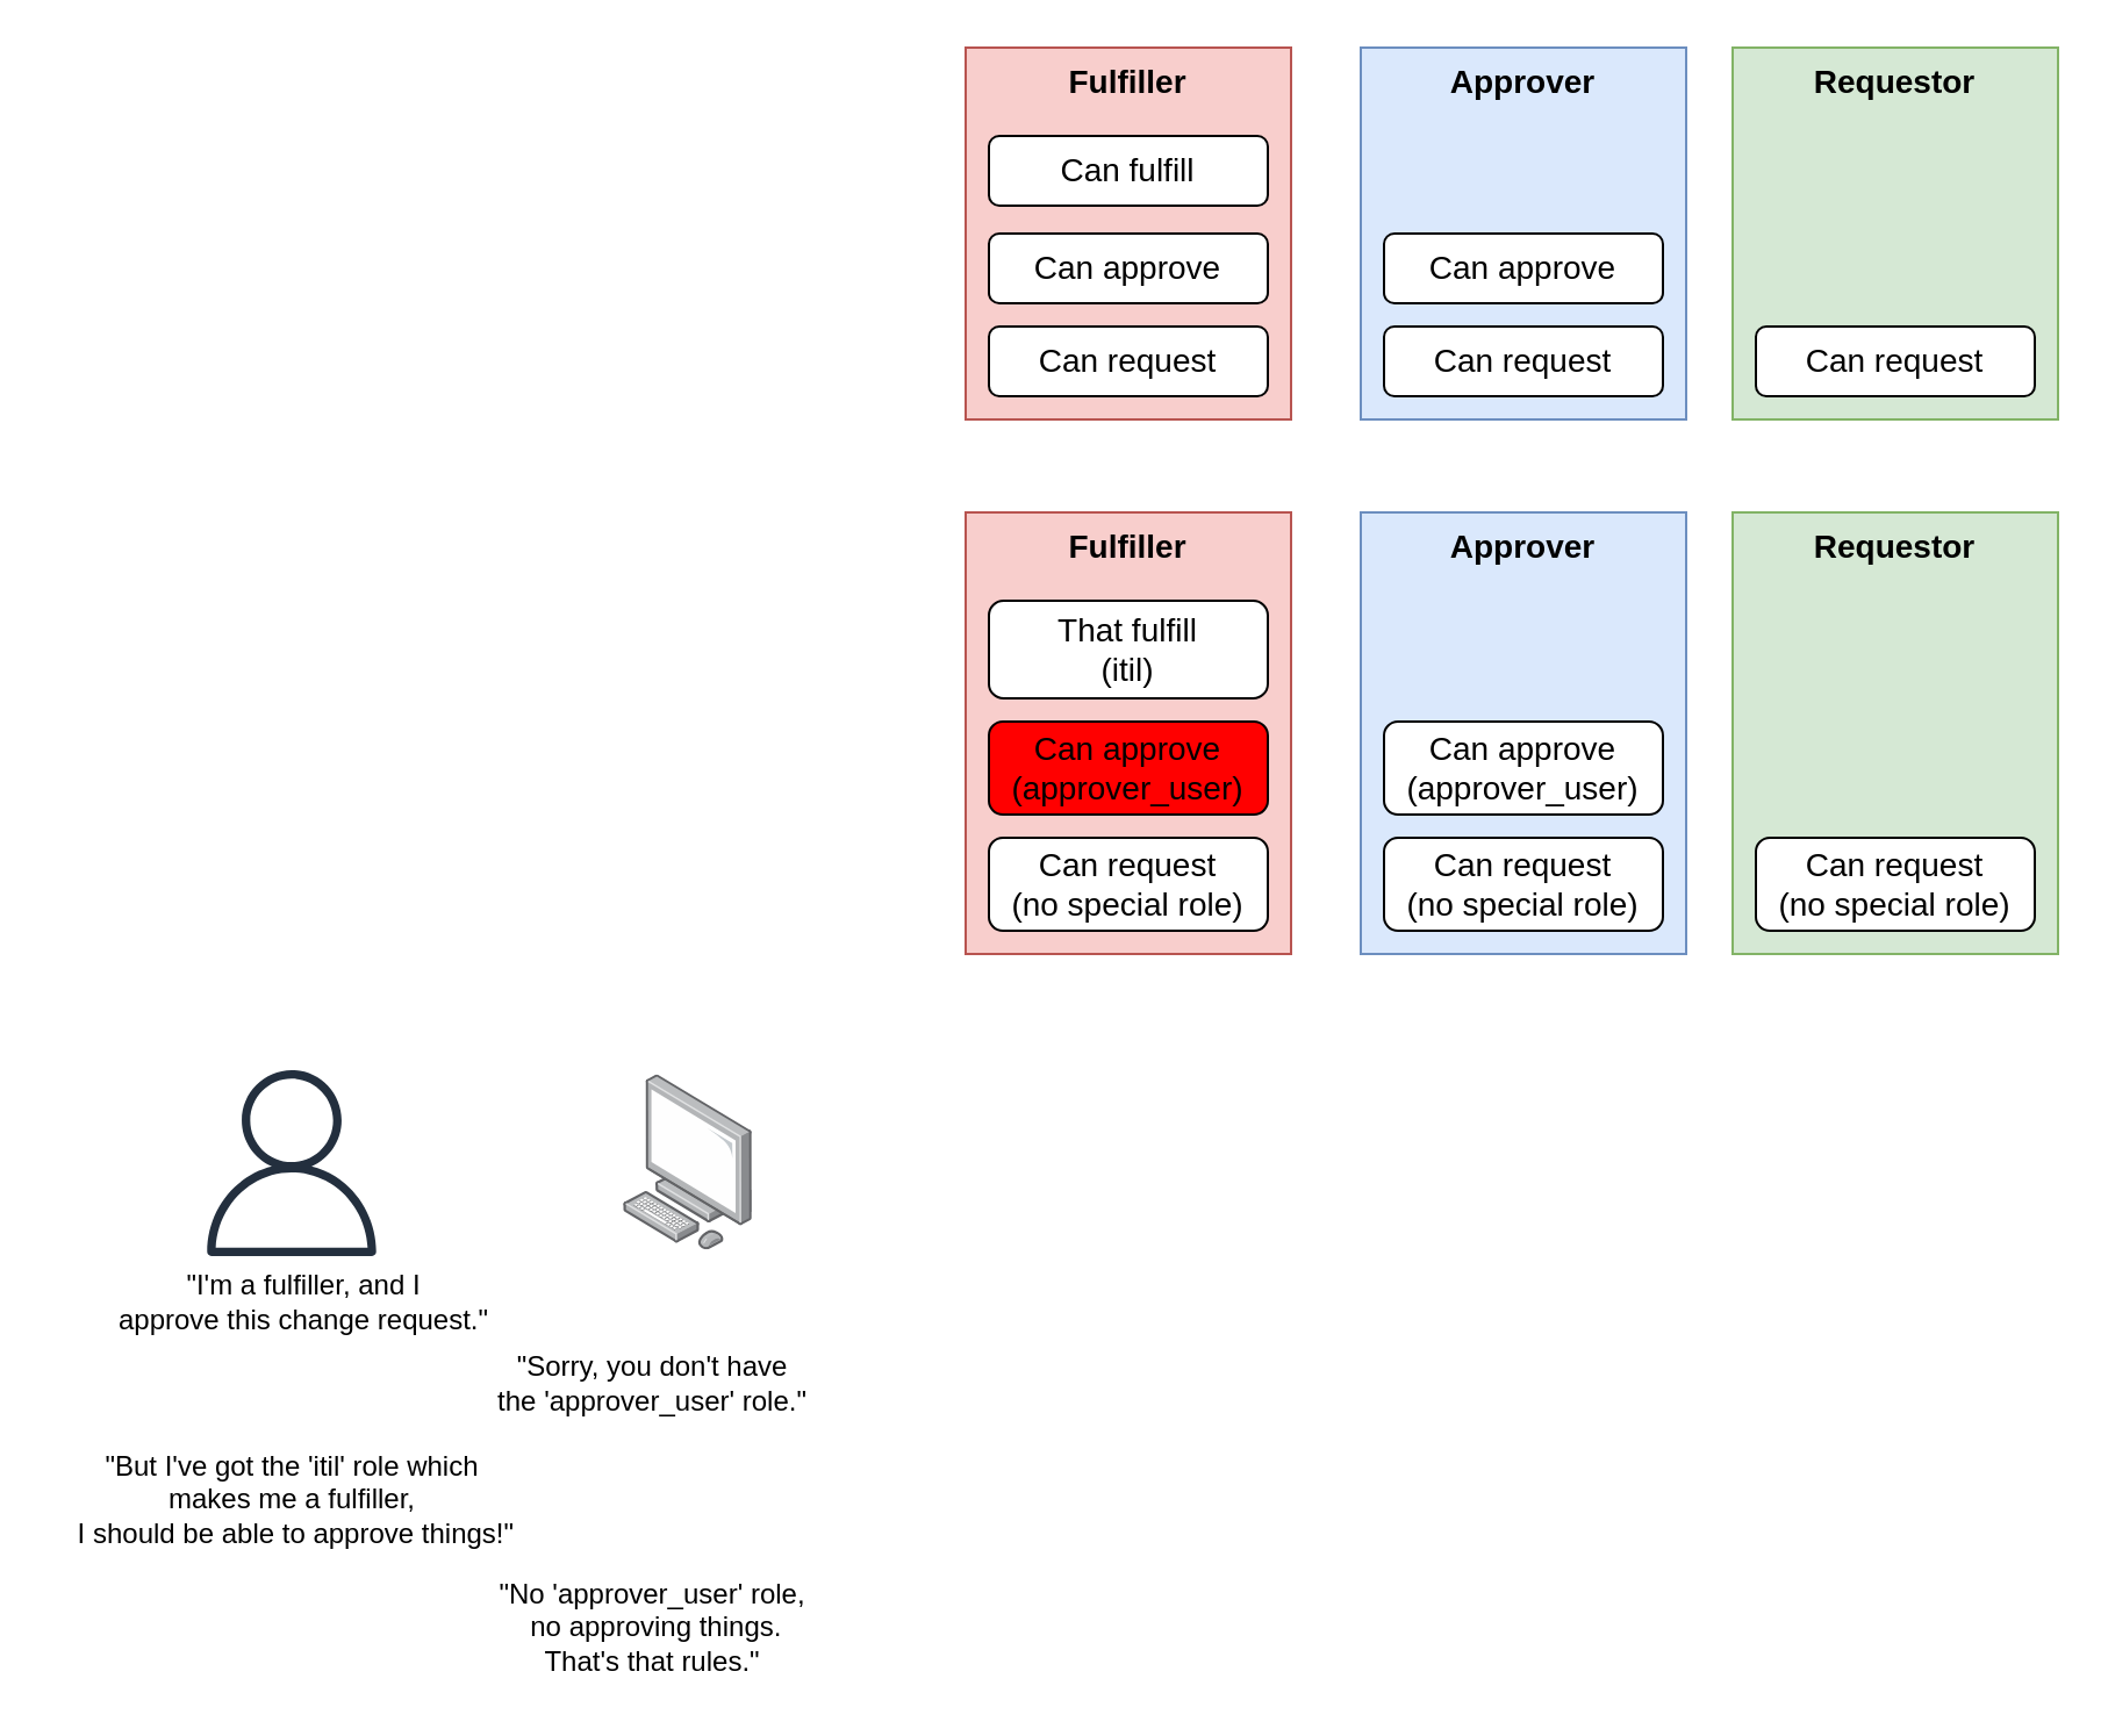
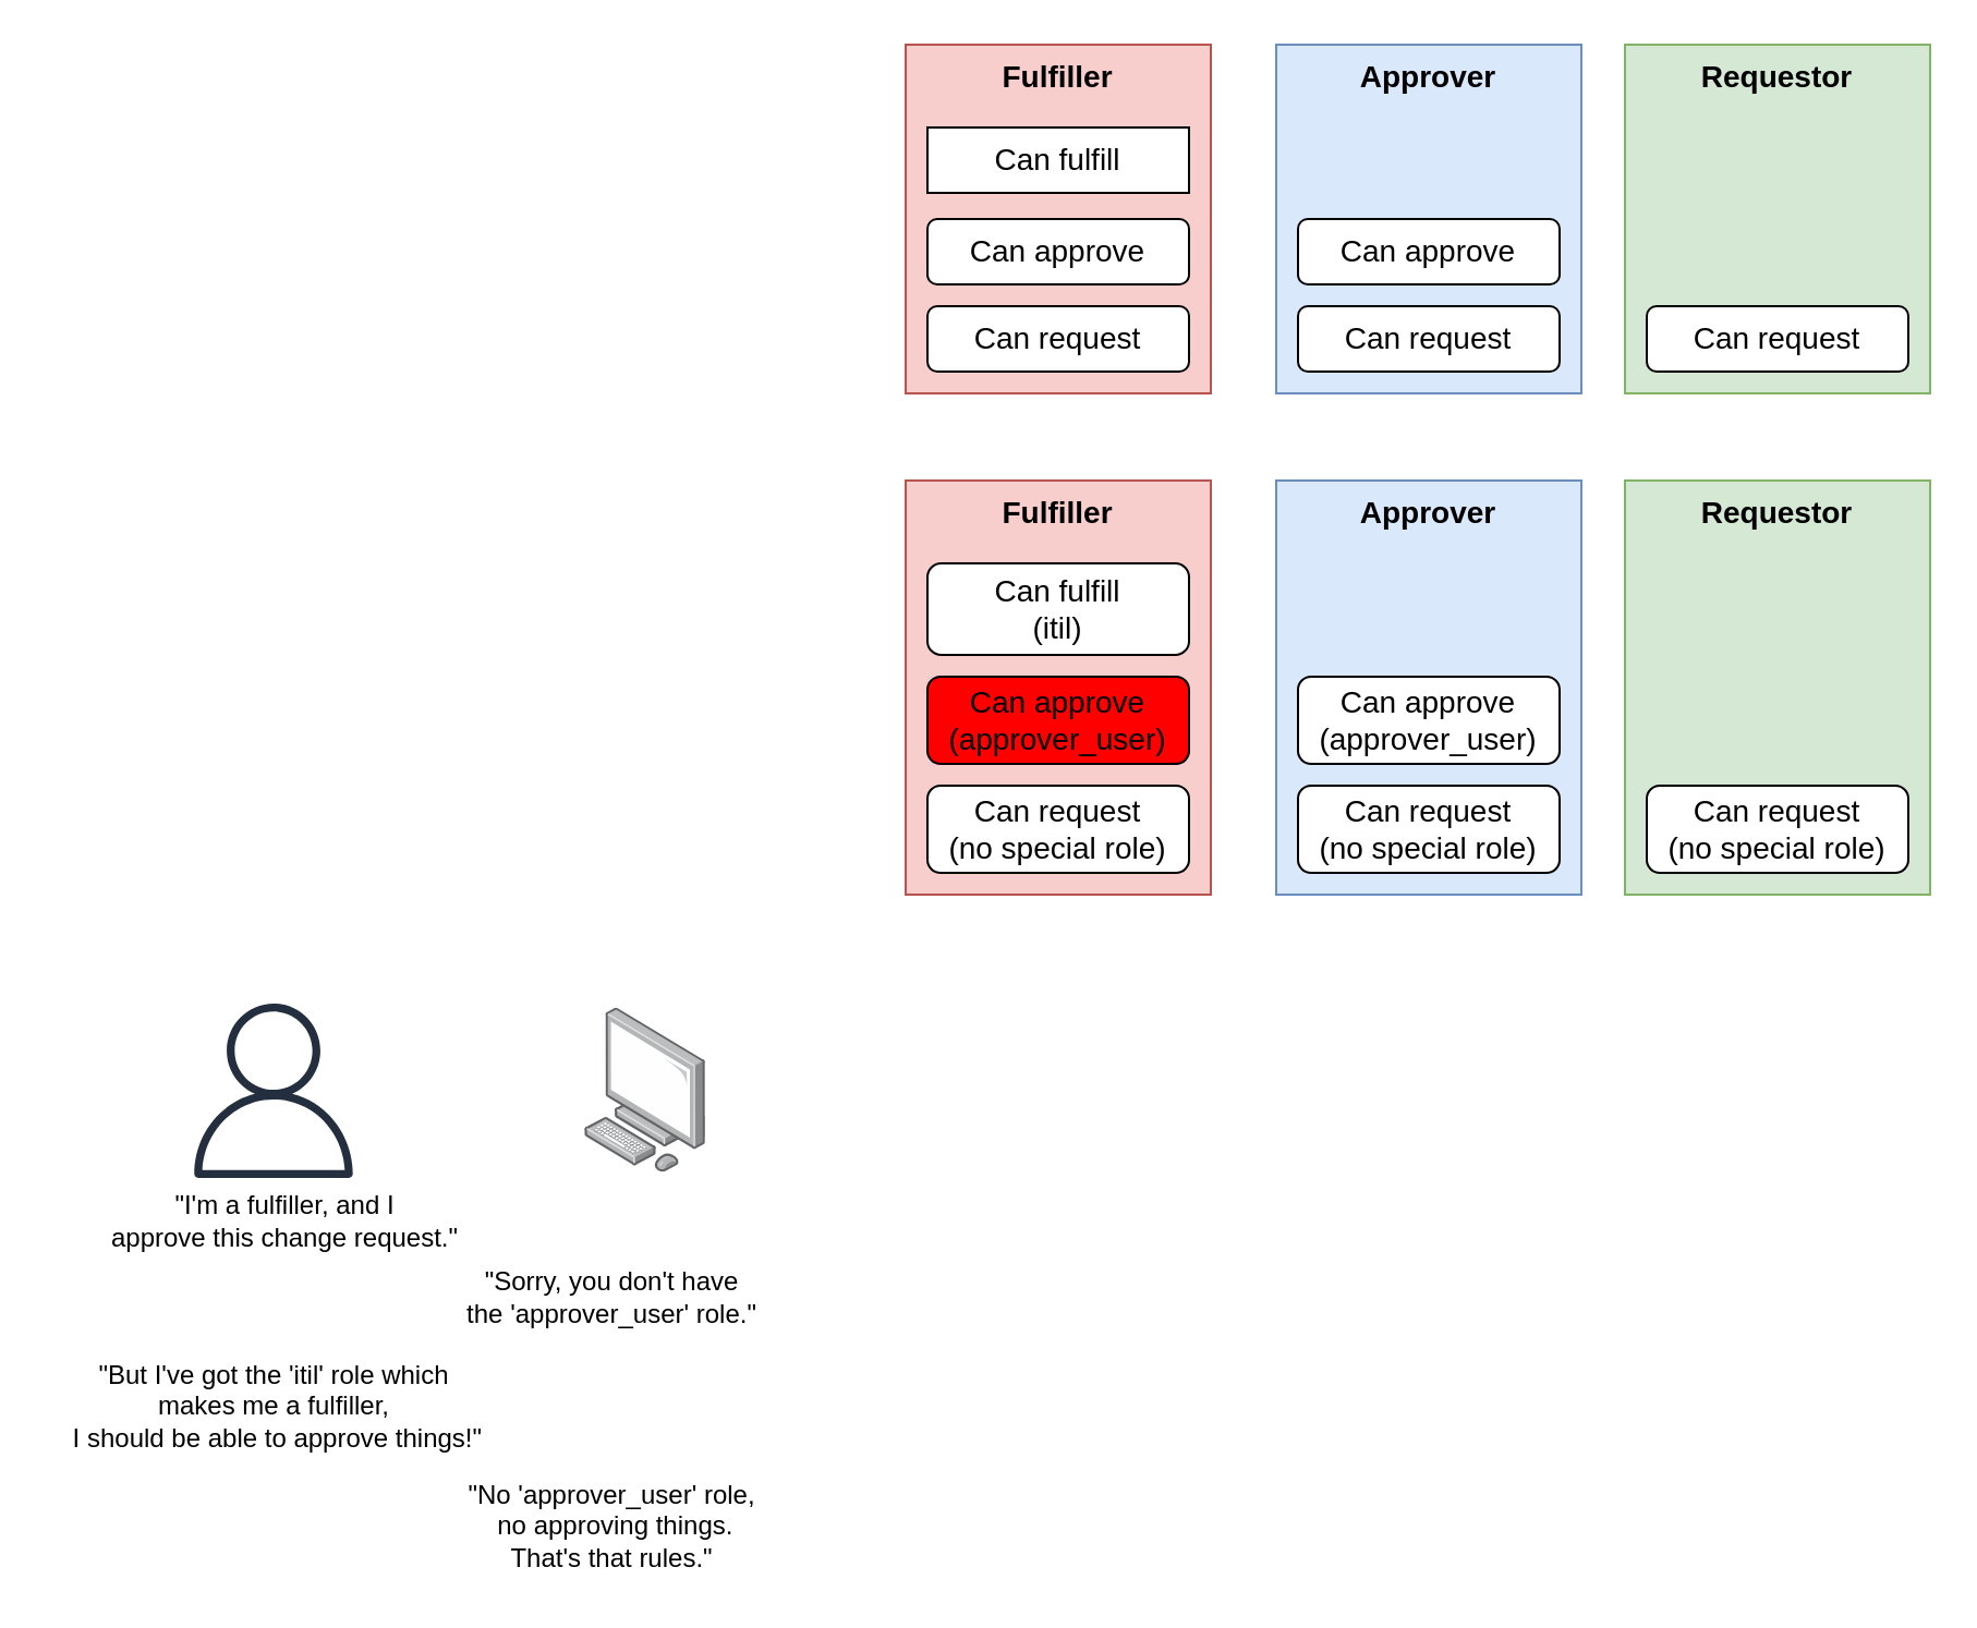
- <mxCell id="4" value="Can fulfill" style="rounded=1;whiteSpace=wrap;html=1;fontSize=14;" vertex="1" parent="1"><mxGeometry x="425" y="58" width="120" height="30" as="geometry" /></mxCell>
+ <mxCell id="4" value="Can fulfill" style="whiteSpace=wrap;html=1;fontSize=14;rounded=0;" vertex="1" parent="1"><mxGeometry x="425" y="58" width="120" height="30" as="geometry" /></mxCell>
- <mxCell id="13" value="That fulfill&lt;br&gt;(itil)" style="rounded=1;whiteSpace=wrap;html=1;fontSize=14;" vertex="1" parent="1"><mxGeometry x="425" y="258" width="120" height="42" as="geometry" /></mxCell>
+ <mxCell id="13" value="Can fulfill&lt;br&gt;(itil)" style="rounded=1;whiteSpace=wrap;html=1;fontSize=14;" vertex="1" parent="1"><mxGeometry x="425" y="258" width="120" height="42" as="geometry" /></mxCell>
